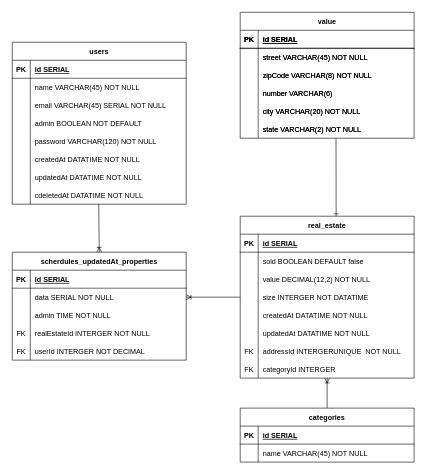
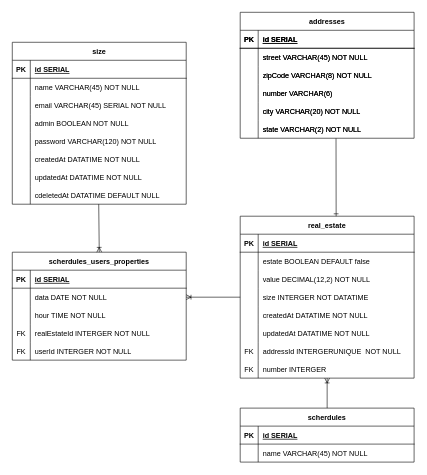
- <mxCell id="97" value="value" style="shape=table;startSize=30;container=1;collapsible=1;childLayout=tableLayout;fixedRows=1;rowLines=0;fontStyle=1;align=center;resizeLast=1;" vertex="1" parent="1"><mxGeometry x="400" y="20" width="290" height="210" as="geometry" /></mxCell>
+ <mxCell id="97" value="addresses" style="shape=table;startSize=30;container=1;collapsible=1;childLayout=tableLayout;fixedRows=1;rowLines=0;fontStyle=1;align=center;resizeLast=1;" vertex="1" parent="1"><mxGeometry x="400" y="20" width="290" height="210" as="geometry" /></mxCell>
- <mxCell id="2" value="users" style="shape=table;startSize=30;container=1;collapsible=1;childLayout=tableLayout;fixedRows=1;rowLines=0;fontStyle=1;align=center;resizeLast=1;" vertex="1" parent="1"><mxGeometry x="20" y="70" width="290" height="270" as="geometry" /></mxCell>
+ <mxCell id="2" value="size" style="shape=table;startSize=30;container=1;collapsible=1;childLayout=tableLayout;fixedRows=1;rowLines=0;fontStyle=1;align=center;resizeLast=1;" vertex="1" parent="1"><mxGeometry x="20" y="70" width="290" height="270" as="geometry" /></mxCell>
- <mxCell id="14" value="admin BOOLEAN NOT DEFAULT" style="shape=partialRectangle;connectable=0;fillColor=none;top=0;left=0;bottom=0;right=0;align=left;spacingLeft=6;overflow=hidden;" vertex="1" parent="12"><mxGeometry x="30" width="260" height="30" as="geometry"><mxRectangle width="260" height="30" as="alternateBounds" /></mxGeometry></mxCell>
+ <mxCell id="14" value="admin BOOLEAN NOT NULL" style="shape=partialRectangle;connectable=0;fillColor=none;top=0;left=0;bottom=0;right=0;align=left;spacingLeft=6;overflow=hidden;" vertex="1" parent="12"><mxGeometry x="30" width="260" height="30" as="geometry"><mxRectangle width="260" height="30" as="alternateBounds" /></mxGeometry></mxCell>
- <mxCell id="26" value="cdeletedAt DATATIME NOT NULL" style="shape=partialRectangle;connectable=0;fillColor=none;top=0;left=0;bottom=0;right=0;align=left;spacingLeft=6;overflow=hidden;" vertex="1" parent="24"><mxGeometry x="30" width="260" height="30" as="geometry"><mxRectangle width="260" height="30" as="alternateBounds" /></mxGeometry></mxCell>
+ <mxCell id="26" value="cdeletedAt DATATIME DEFAULT NULL" style="shape=partialRectangle;connectable=0;fillColor=none;top=0;left=0;bottom=0;right=0;align=left;spacingLeft=6;overflow=hidden;" vertex="1" parent="24"><mxGeometry x="30" width="260" height="30" as="geometry"><mxRectangle width="260" height="30" as="alternateBounds" /></mxGeometry></mxCell>
- <mxCell id="27" value="scherdules_updatedAt_properties" style="shape=table;startSize=30;container=1;collapsible=1;childLayout=tableLayout;fixedRows=1;rowLines=0;fontStyle=1;align=center;resizeLast=1;" vertex="1" parent="1"><mxGeometry x="20" y="420" width="290" height="180" as="geometry"><mxRectangle x="100" y="420" width="210" height="30" as="alternateBounds" /></mxGeometry></mxCell>
+ <mxCell id="27" value="scherdules_users_properties" style="shape=table;startSize=30;container=1;collapsible=1;childLayout=tableLayout;fixedRows=1;rowLines=0;fontStyle=1;align=center;resizeLast=1;" vertex="1" parent="1"><mxGeometry x="20" y="420" width="290" height="180" as="geometry"><mxRectangle x="100" y="420" width="210" height="30" as="alternateBounds" /></mxGeometry></mxCell>
- <mxCell id="67" value="sold BOOLEAN DEFAULT false" style="shape=partialRectangle;connectable=0;fillColor=none;top=0;left=0;bottom=0;right=0;align=left;spacingLeft=6;overflow=hidden;" vertex="1" parent="65"><mxGeometry x="30" width="260" height="30" as="geometry"><mxRectangle width="260" height="30" as="alternateBounds" /></mxGeometry></mxCell>
+ <mxCell id="67" value="estate BOOLEAN DEFAULT false" style="shape=partialRectangle;connectable=0;fillColor=none;top=0;left=0;bottom=0;right=0;align=left;spacingLeft=6;overflow=hidden;" vertex="1" parent="65"><mxGeometry x="30" width="260" height="30" as="geometry"><mxRectangle width="260" height="30" as="alternateBounds" /></mxGeometry></mxCell>
- <mxCell id="33" value="data SERIAL NOT NULL" style="shape=partialRectangle;connectable=0;fillColor=none;top=0;left=0;bottom=0;right=0;align=left;spacingLeft=6;overflow=hidden;" vertex="1" parent="31"><mxGeometry x="30" width="260" height="30" as="geometry"><mxRectangle width="260" height="30" as="alternateBounds" /></mxGeometry></mxCell>
+ <mxCell id="33" value="data DATE NOT NULL" style="shape=partialRectangle;connectable=0;fillColor=none;top=0;left=0;bottom=0;right=0;align=left;spacingLeft=6;overflow=hidden;" vertex="1" parent="31"><mxGeometry x="30" width="260" height="30" as="geometry"><mxRectangle width="260" height="30" as="alternateBounds" /></mxGeometry></mxCell>
- <mxCell id="36" value="admin TIME NOT NULL" style="shape=partialRectangle;connectable=0;fillColor=none;top=0;left=0;bottom=0;right=0;align=left;spacingLeft=6;overflow=hidden;" vertex="1" parent="34"><mxGeometry x="30" width="260" height="30" as="geometry"><mxRectangle width="260" height="30" as="alternateBounds" /></mxGeometry></mxCell>
+ <mxCell id="36" value="hour TIME NOT NULL" style="shape=partialRectangle;connectable=0;fillColor=none;top=0;left=0;bottom=0;right=0;align=left;spacingLeft=6;overflow=hidden;" vertex="1" parent="34"><mxGeometry x="30" width="260" height="30" as="geometry"><mxRectangle width="260" height="30" as="alternateBounds" /></mxGeometry></mxCell>
- <mxCell id="42" value="userId INTERGER NOT DECIMAL" style="shape=partialRectangle;connectable=0;fillColor=none;top=0;left=0;bottom=0;right=0;align=left;spacingLeft=6;overflow=hidden;" vertex="1" parent="40"><mxGeometry x="30" width="260" height="30" as="geometry"><mxRectangle width="260" height="30" as="alternateBounds" /></mxGeometry></mxCell>
+ <mxCell id="42" value="userId INTERGER NOT NULL" style="shape=partialRectangle;connectable=0;fillColor=none;top=0;left=0;bottom=0;right=0;align=left;spacingLeft=6;overflow=hidden;" vertex="1" parent="40"><mxGeometry x="30" width="260" height="30" as="geometry"><mxRectangle width="260" height="30" as="alternateBounds" /></mxGeometry></mxCell>
- <mxCell id="85" value="categoryId INTERGER" style="shape=partialRectangle;connectable=0;fillColor=none;top=0;left=0;bottom=0;right=0;align=left;spacingLeft=6;overflow=hidden;" vertex="1" parent="83"><mxGeometry x="30" width="260" height="30" as="geometry"><mxRectangle width="260" height="30" as="alternateBounds" /></mxGeometry></mxCell>
+ <mxCell id="85" value="number INTERGER" style="shape=partialRectangle;connectable=0;fillColor=none;top=0;left=0;bottom=0;right=0;align=left;spacingLeft=6;overflow=hidden;" vertex="1" parent="83"><mxGeometry x="30" width="260" height="30" as="geometry"><mxRectangle width="260" height="30" as="alternateBounds" /></mxGeometry></mxCell>
- <mxCell id="86" value="categories" style="shape=table;startSize=30;container=1;collapsible=1;childLayout=tableLayout;fixedRows=1;rowLines=0;fontStyle=1;align=center;resizeLast=1;" vertex="1" parent="1"><mxGeometry x="400" y="680" width="290" height="90" as="geometry" /></mxCell>
+ <mxCell id="86" value="scherdules" style="shape=table;startSize=30;container=1;collapsible=1;childLayout=tableLayout;fixedRows=1;rowLines=0;fontStyle=1;align=center;resizeLast=1;" vertex="1" parent="1"><mxGeometry x="400" y="680" width="290" height="90" as="geometry" /></mxCell>
